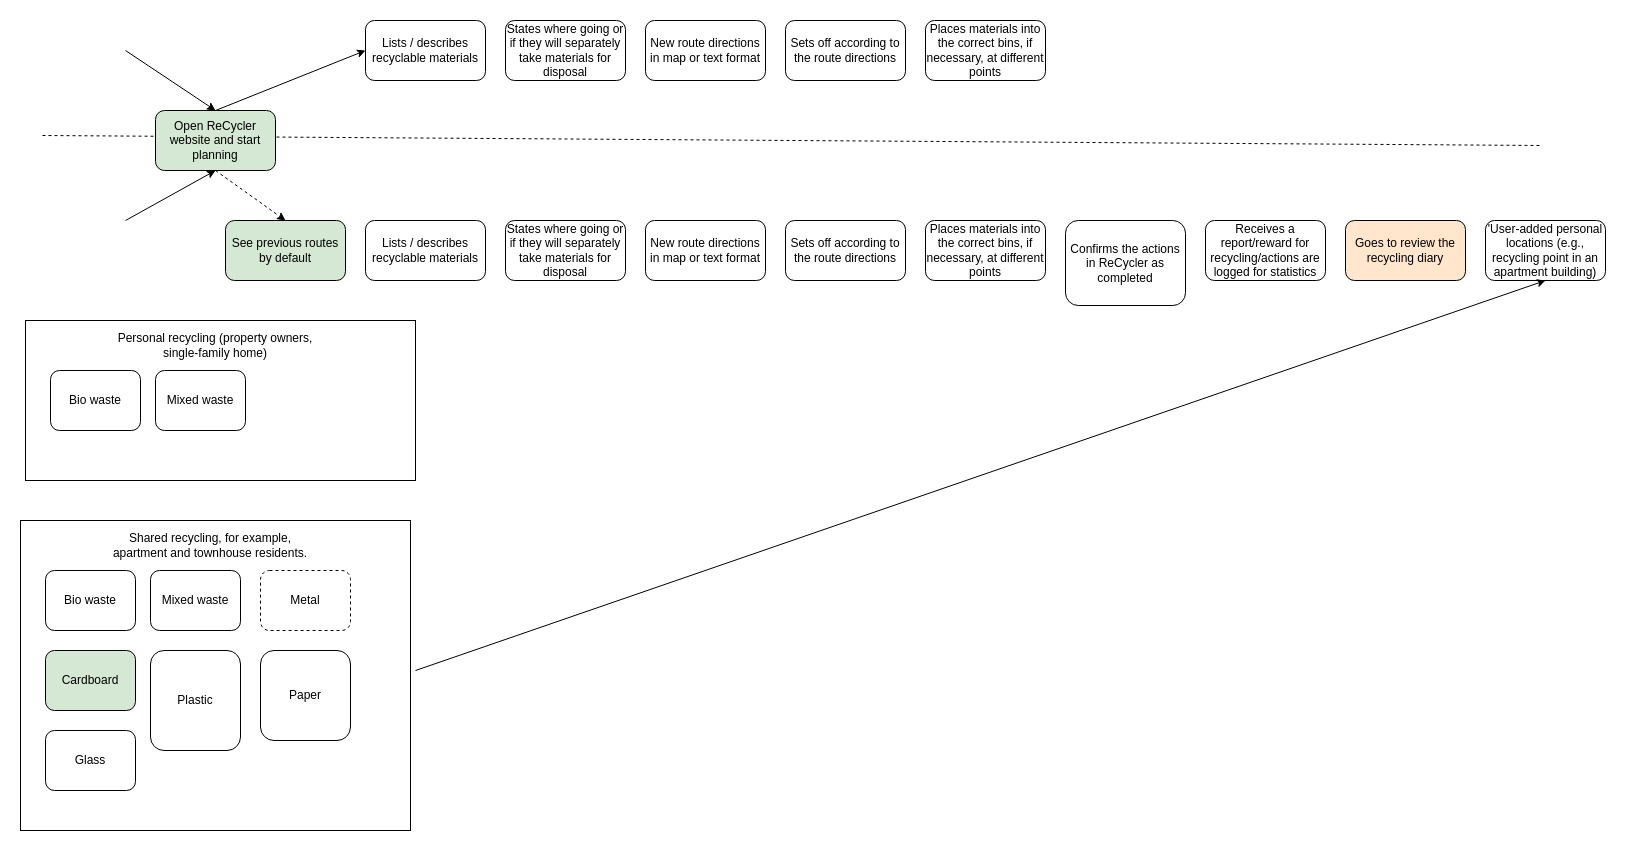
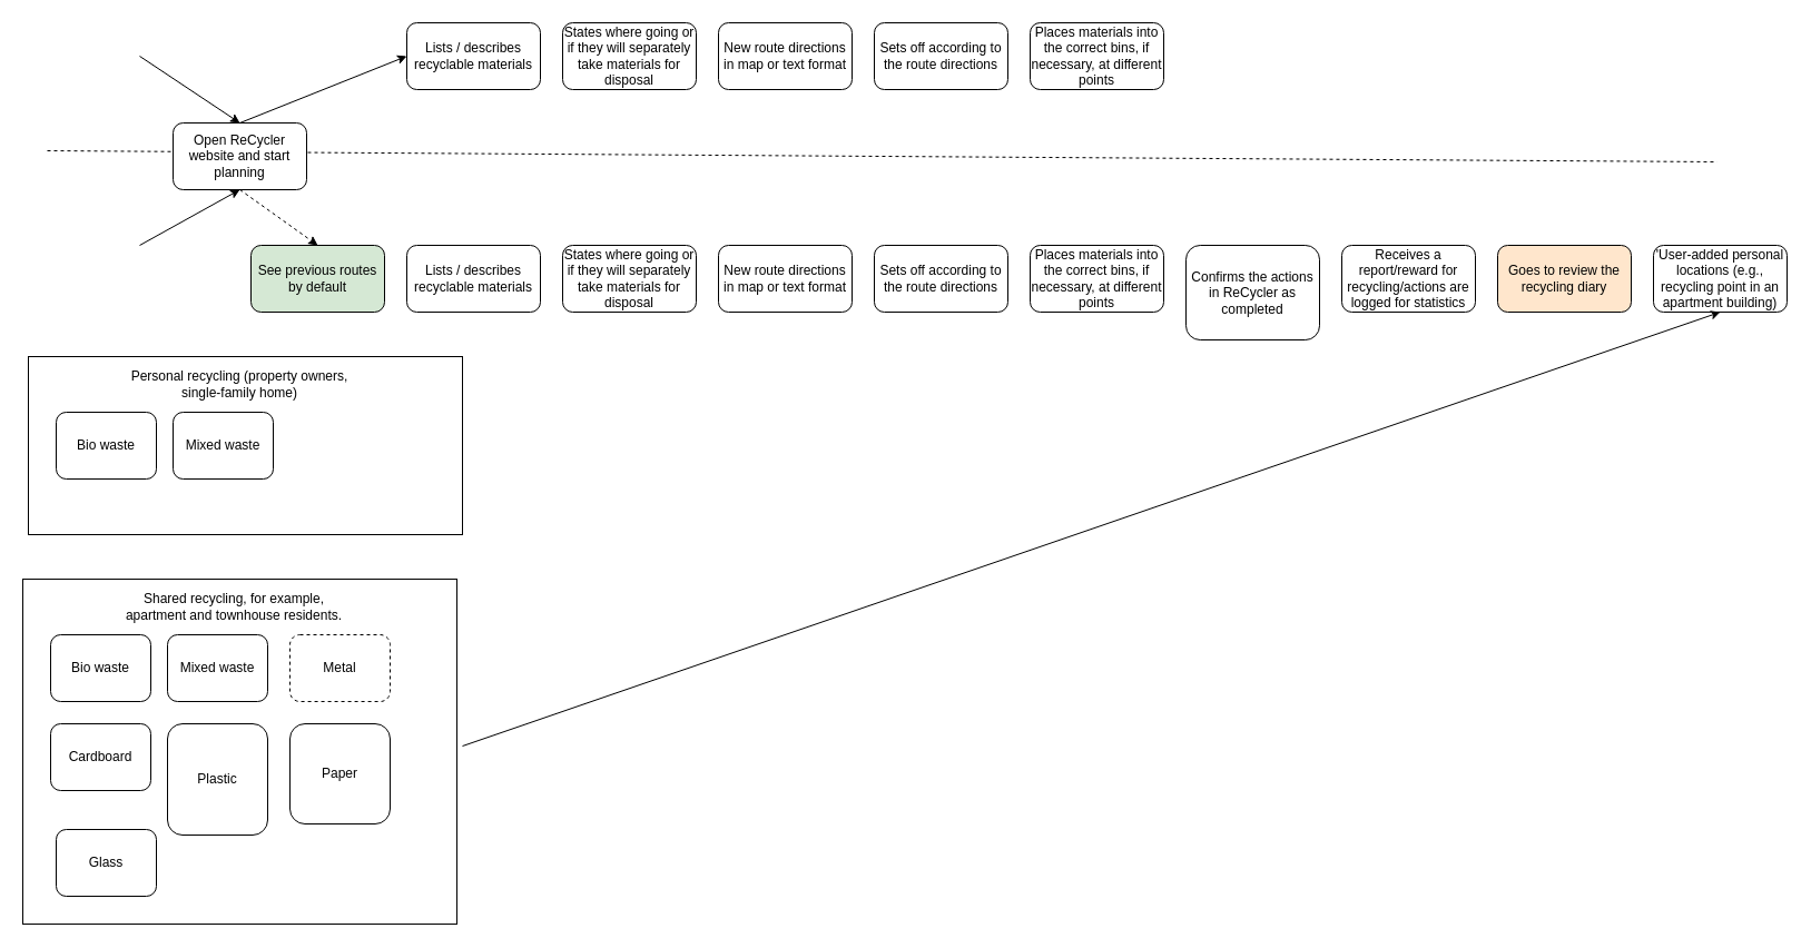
- <mxCell id="4" value="Open ReCycler website and start planning" style="rounded=1;whiteSpace=wrap;html=1;fillColor=#d5e8d4;" vertex="1" parent="1"><mxGeometry x="155" y="110" width="120" height="60" as="geometry" /></mxCell>
+ <mxCell id="4" value="Open ReCycler website and start planning" style="rounded=1;whiteSpace=wrap;html=1;" vertex="1" parent="1"><mxGeometry x="155" y="110" width="120" height="60" as="geometry" /></mxCell>
- <mxCell id="26" value="Cardboard" style="rounded=1;whiteSpace=wrap;html=1;fillColor=#d5e8d4;" vertex="1" parent="1"><mxGeometry x="45" y="650" width="90" height="60" as="geometry" /></mxCell>
+ <mxCell id="26" value="Cardboard" style="rounded=1;whiteSpace=wrap;html=1;" vertex="1" parent="1"><mxGeometry x="45" y="650" width="90" height="60" as="geometry" /></mxCell>
- <mxCell id="31" value="Glass" style="rounded=1;whiteSpace=wrap;html=1;" vertex="1" parent="1"><mxGeometry x="45" y="730" width="90" height="60" as="geometry" /></mxCell>
+ <mxCell id="31" value="Glass" style="rounded=1;whiteSpace=wrap;html=1;" vertex="1" parent="1"><mxGeometry x="50" y="745" width="90" height="60" as="geometry" /></mxCell>
